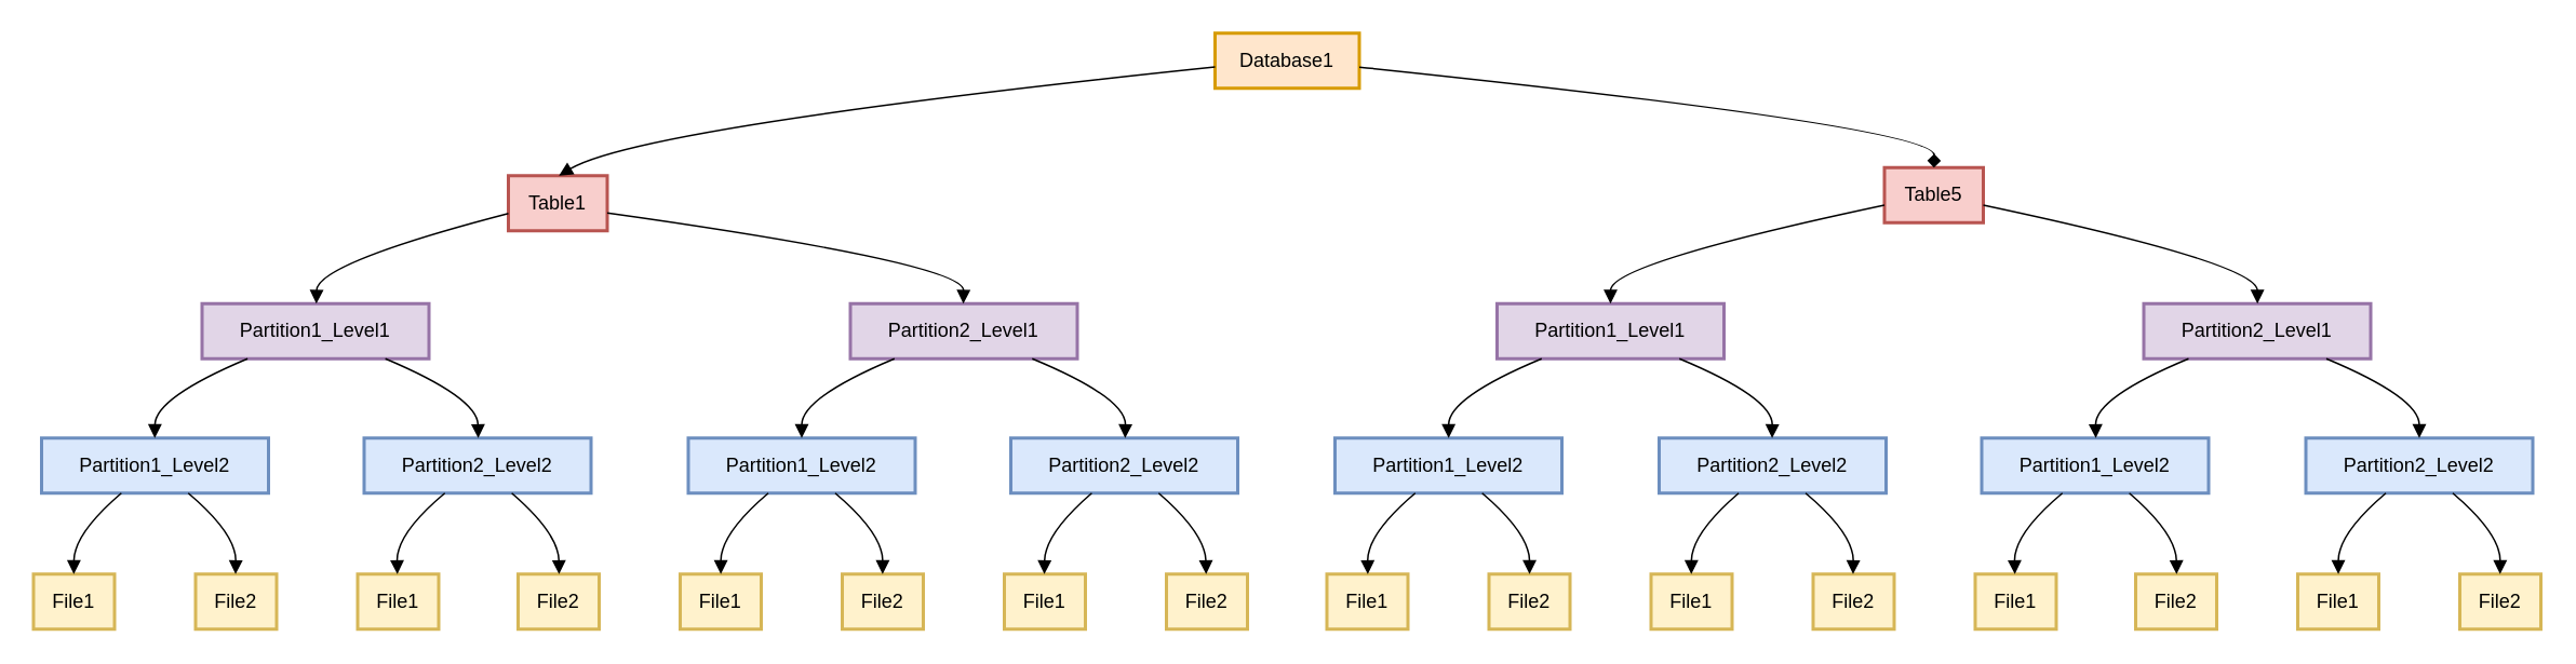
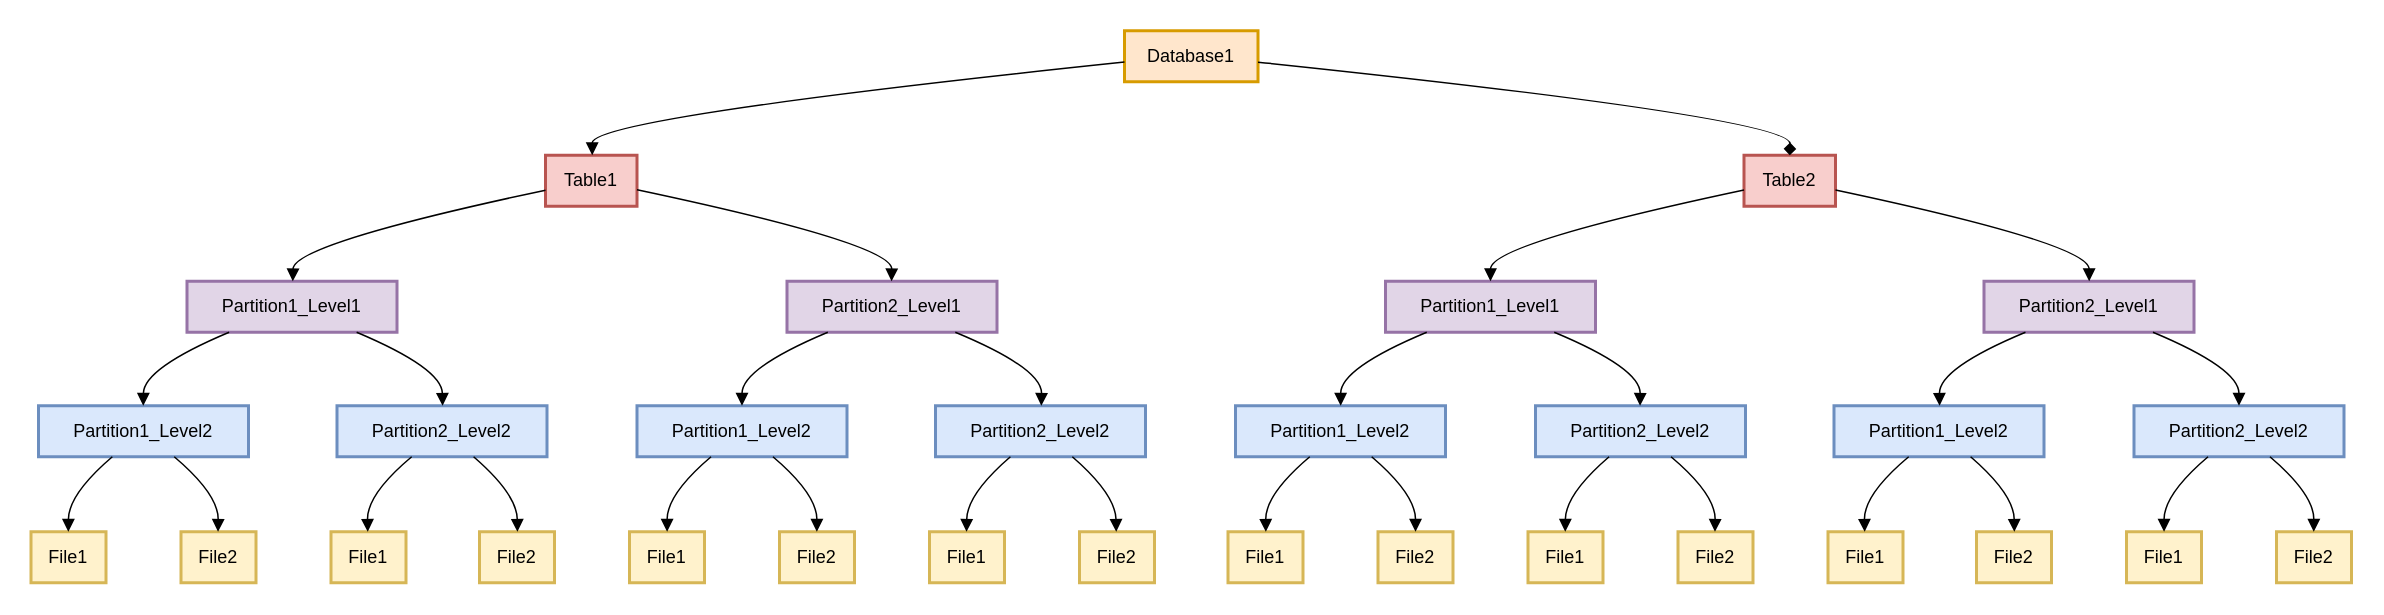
- <mxCell id="4" value="Table5" style="whiteSpace=wrap;strokeWidth=2;fillColor=#f8cecc;strokeColor=#b85450;" parent="1" vertex="1"><mxGeometry x="1162" y="103" width="61" height="34" as="geometry" /></mxCell>
+ <mxCell id="4" value="Table2" style="whiteSpace=wrap;strokeWidth=2;fillColor=#f8cecc;strokeColor=#b85450;" parent="1" vertex="1"><mxGeometry x="1162" y="103" width="61" height="34" as="geometry" /></mxCell>
- <mxCell id="3" value="Table1" style="whiteSpace=wrap;strokeWidth=2;fillColor=#f8cecc;strokeColor=#b85450;" parent="1" vertex="1"><mxGeometry x="313" y="108" width="61" height="34" as="geometry" /></mxCell>
+ <mxCell id="3" value="Table1" style="whiteSpace=wrap;strokeWidth=2;fillColor=#f8cecc;strokeColor=#b85450;" parent="1" vertex="1"><mxGeometry x="363" y="103" width="61" height="34" as="geometry" /></mxCell>
